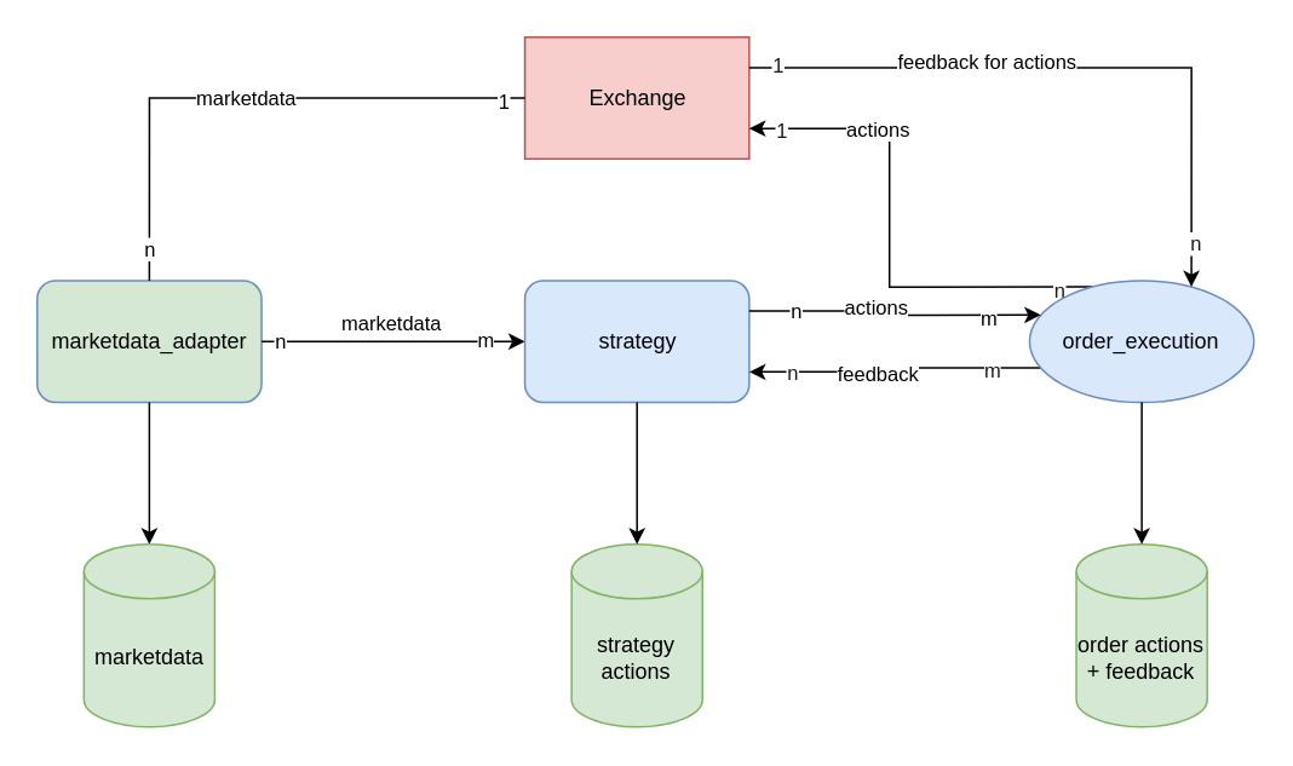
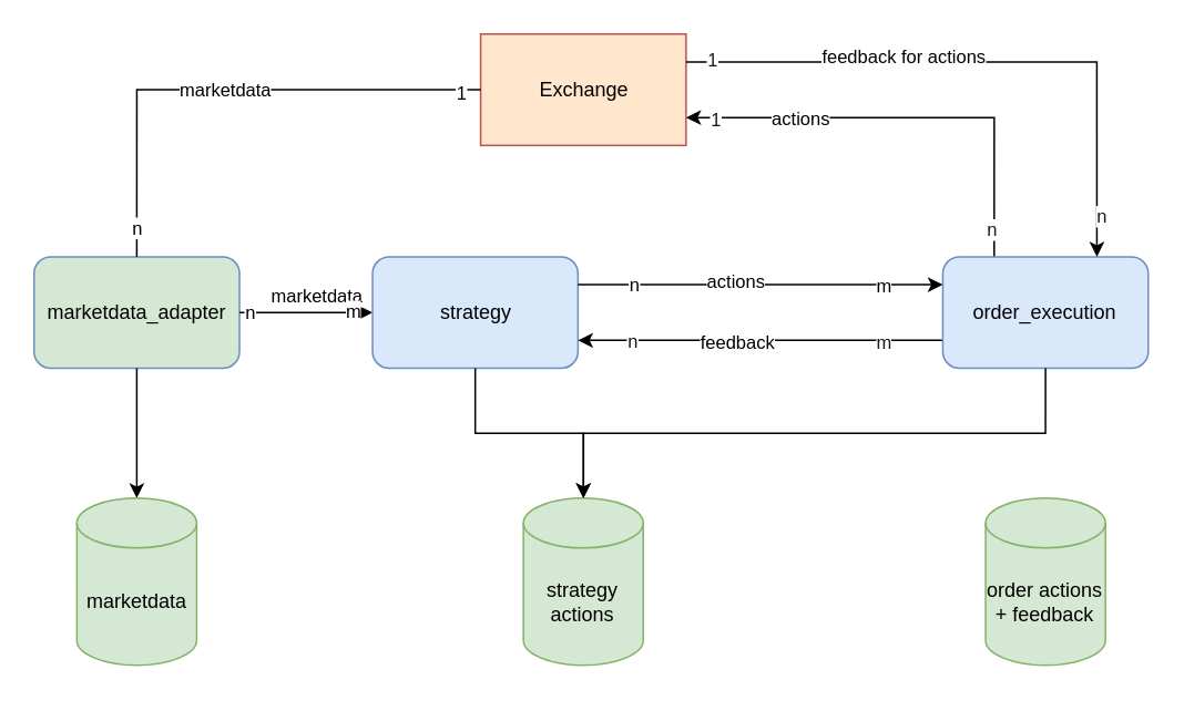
- <mxCell id="9" value="Exchange" style="rounded=0;whiteSpace=wrap;html=1;fillColor=#f8cecc;strokeColor=#b85450;" vertex="1" parent="2"><mxGeometry x="268.54" width="123.526" height="67.059" as="geometry" /></mxCell>
+ <mxCell id="9" value="Exchange" style="rounded=0;whiteSpace=wrap;html=1;fillColor=#ffe6cc;strokeColor=#b85450;" vertex="1" parent="2"><mxGeometry x="268.54" width="123.526" height="67.059" as="geometry" /></mxCell>
- <mxCell id="13" value="strategy" style="rounded=1;whiteSpace=wrap;html=1;fillColor=#dae8fc;strokeColor=#6c8ebf;" vertex="1" parent="2"><mxGeometry x="268.54" y="134.118" width="123.526" height="67.059" as="geometry" /></mxCell>
+ <mxCell id="13" value="strategy" style="rounded=1;whiteSpace=wrap;html=1;fillColor=#dae8fc;strokeColor=#6c8ebf;" vertex="1" parent="2"><mxGeometry x="203.54" y="134.118" width="123.526" height="67.059" as="geometry" /></mxCell>
- <mxCell id="22" value="order_execution" style="ellipse;whiteSpace=wrap;html=1;fillColor=#dae8fc;strokeColor=#6c8ebf;" vertex="1" parent="2"><mxGeometry x="546.474" y="134.118" width="123.526" height="67.059" as="geometry" /></mxCell>
+ <mxCell id="22" value="order_execution" style="rounded=1;whiteSpace=wrap;html=1;fillColor=#dae8fc;strokeColor=#6c8ebf;" vertex="1" parent="2"><mxGeometry x="546.474" y="134.118" width="123.526" height="67.059" as="geometry" /></mxCell>
- <mxCell id="35" style="edgeStyle=orthogonalEdgeStyle;rounded=0;orthogonalLoop=1;jettySize=auto;html=1;exitX=0.5;exitY=1;exitDx=0;exitDy=0;entryX=0.5;entryY=0;entryDx=0;entryDy=0;entryPerimeter=0;" edge="1" parent="2" source="22" target="34"><mxGeometry relative="1" as="geometry" /></mxCell>
+ <mxCell id="35" style="edgeStyle=orthogonalEdgeStyle;rounded=0;orthogonalLoop=1;jettySize=auto;html=1;exitX=0.5;exitY=1;exitDx=0;exitDy=0;" edge="1" parent="2" source="22" target="32"><mxGeometry relative="1" as="geometry" /></mxCell>
